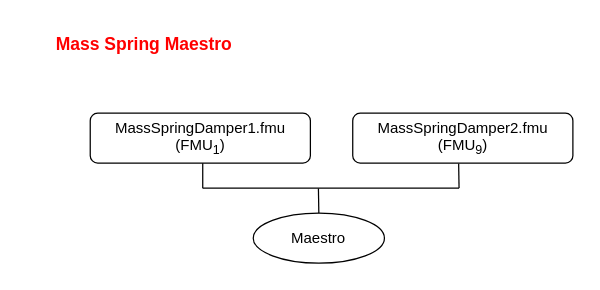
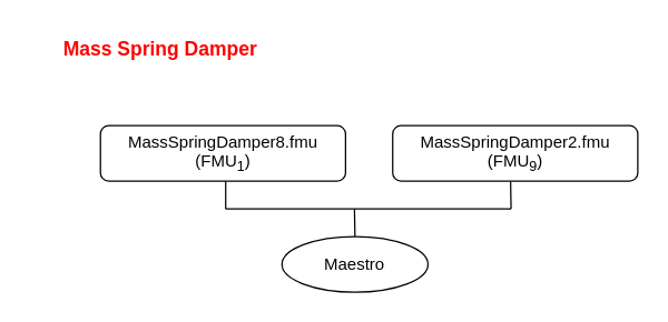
- <mxCell id="2" value="&lt;font color=&quot;#ff0000&quot; style=&quot;font-size: 14px&quot;&gt;&lt;b&gt;Mass Spring Maestro&lt;/b&gt;&lt;/font&gt;" style="text;html=1;strokeColor=none;fillColor=none;align=center;verticalAlign=middle;whiteSpace=wrap;rounded=0;" parent="1" vertex="1"><mxGeometry x="20.995" y="20" width="187.789" height="30" as="geometry" /></mxCell>
+ <mxCell id="2" value="&lt;font color=&quot;#ff0000&quot; style=&quot;font-size: 14px&quot;&gt;&lt;b&gt;Mass Spring Damper&lt;/b&gt;&lt;/font&gt;" style="text;html=1;strokeColor=none;fillColor=none;align=center;verticalAlign=middle;whiteSpace=wrap;rounded=0;" parent="1" vertex="1"><mxGeometry x="20.995" y="20" width="187.789" height="30" as="geometry" /></mxCell>
- <mxCell id="5" value="MassSpringDamper1.fmu&lt;br&gt;(FMU&lt;sub&gt;1&lt;/sub&gt;)" style="rounded=1;whiteSpace=wrap;html=1;" parent="3" vertex="1"><mxGeometry width="176.12" height="40" as="geometry" /></mxCell>
+ <mxCell id="5" value="MassSpringDamper8.fmu&lt;br&gt;(FMU&lt;sub&gt;1&lt;/sub&gt;)" style="rounded=1;whiteSpace=wrap;html=1;" parent="3" vertex="1"><mxGeometry width="176.12" height="40" as="geometry" /></mxCell>
